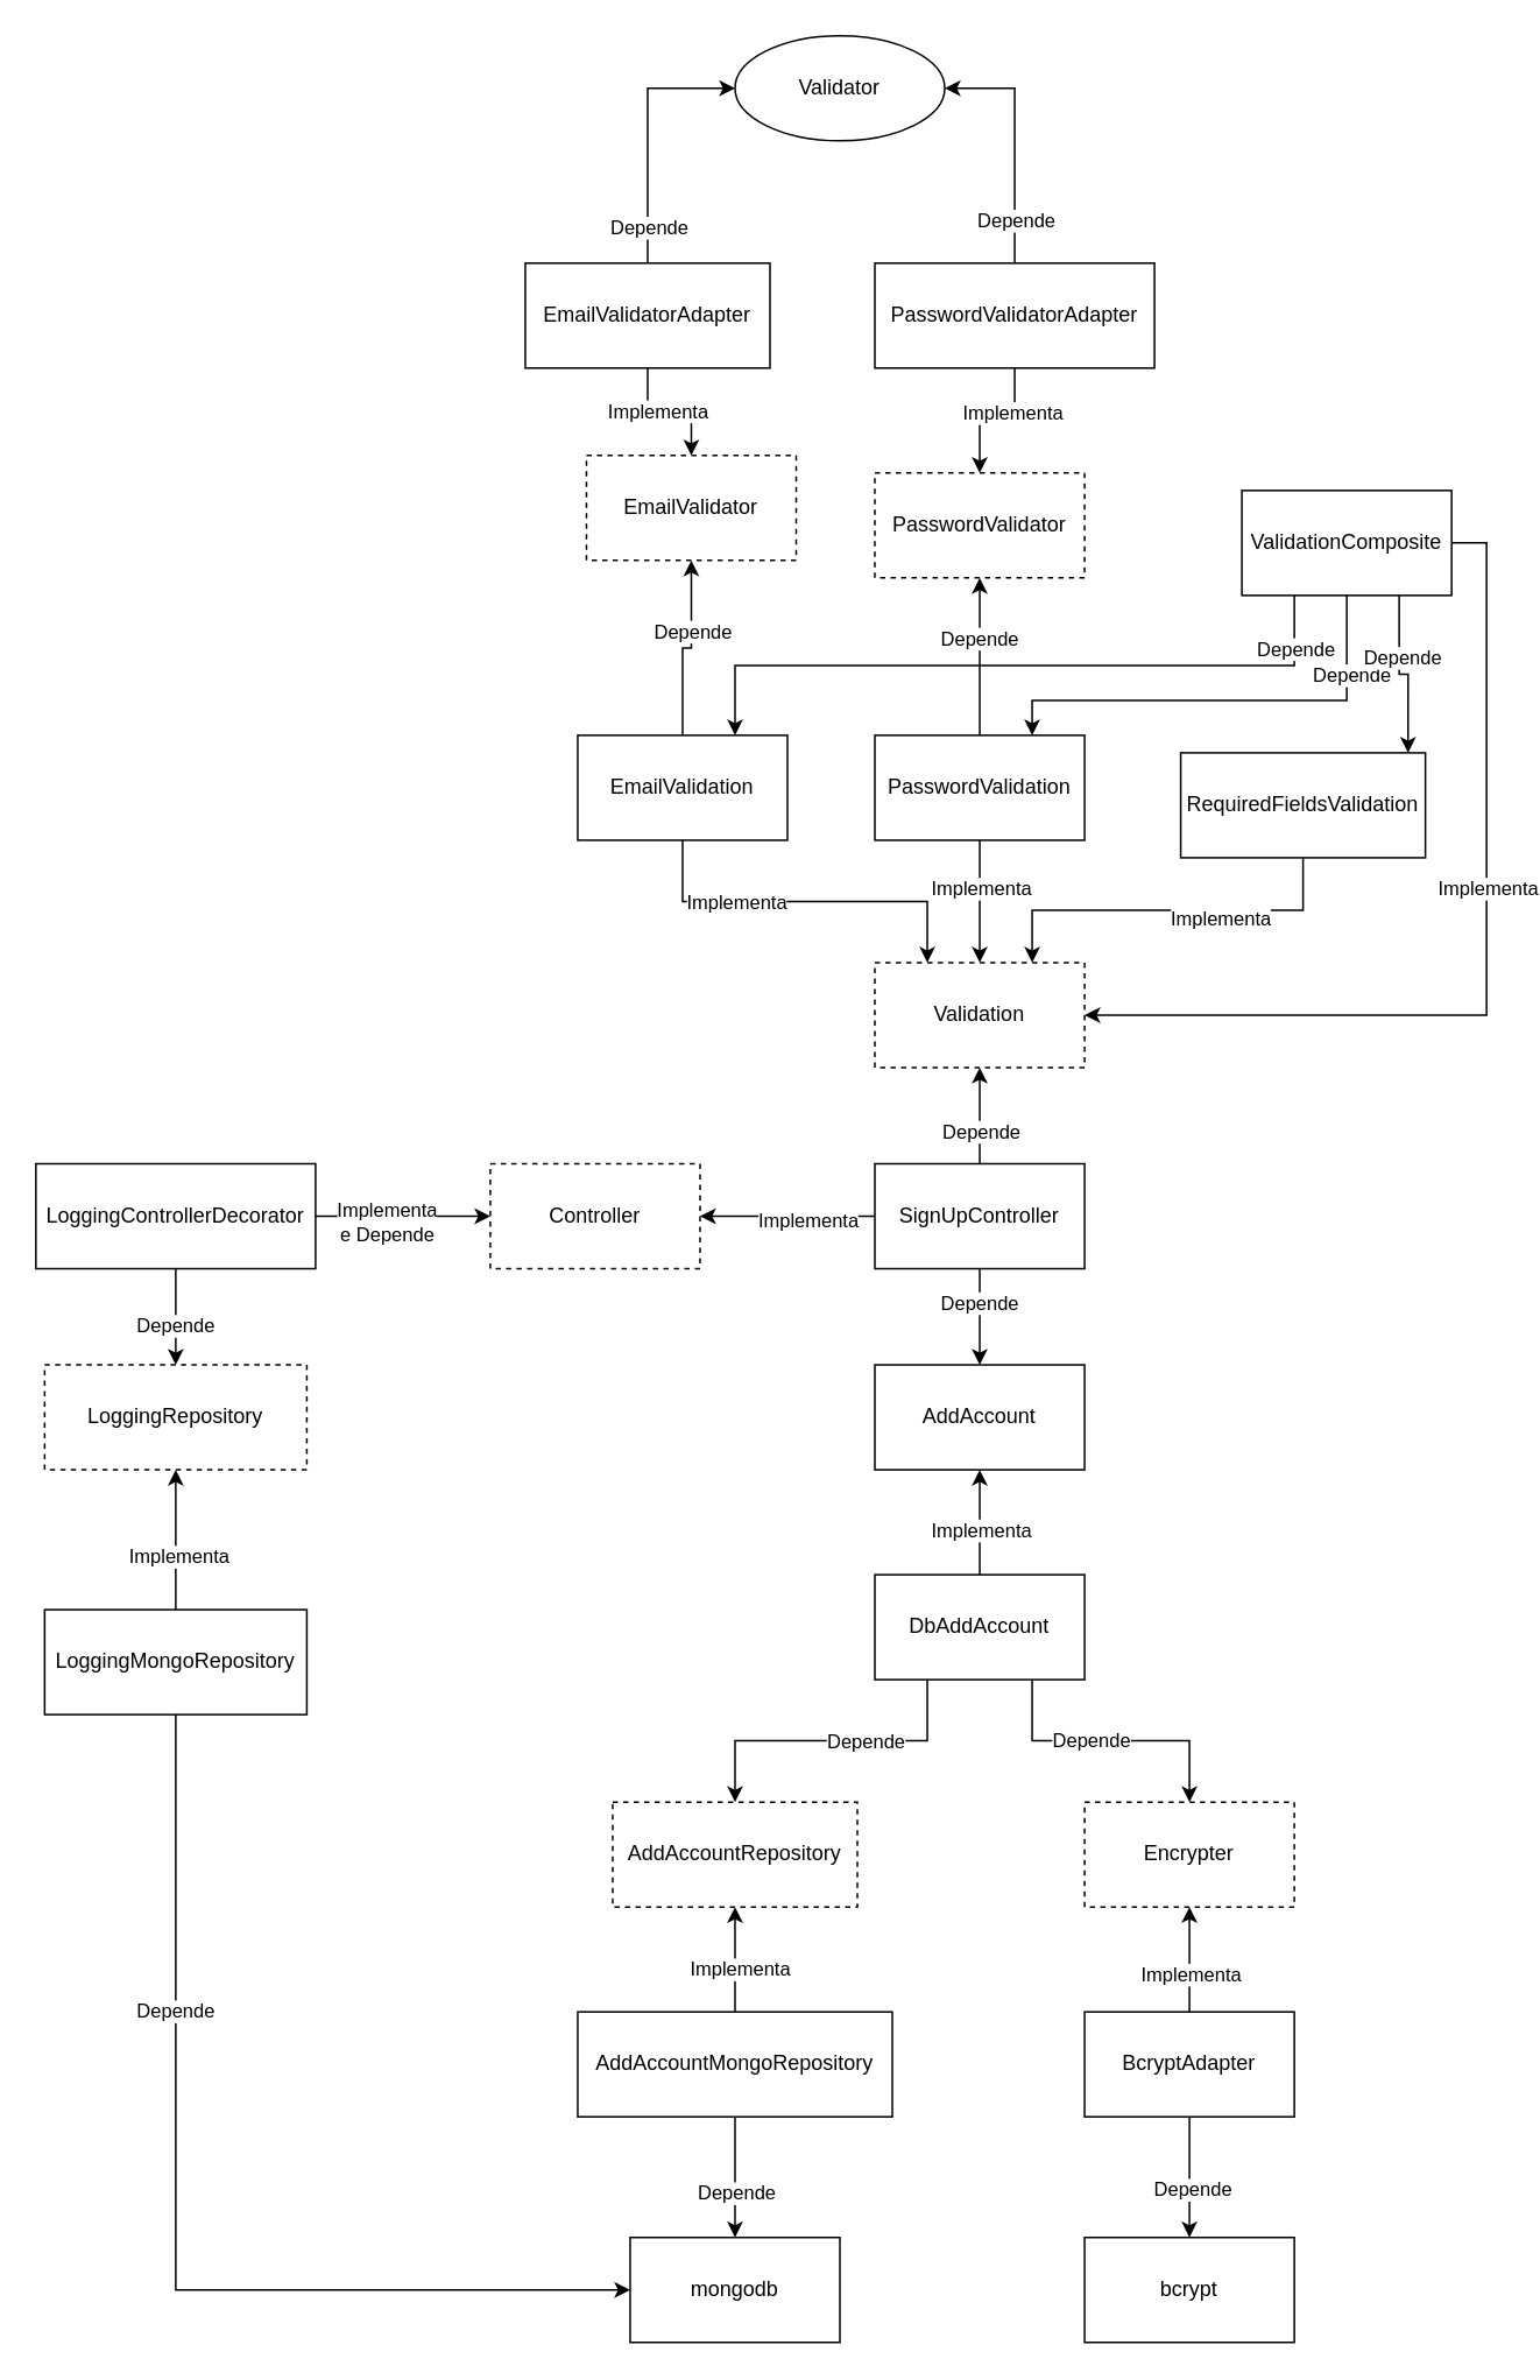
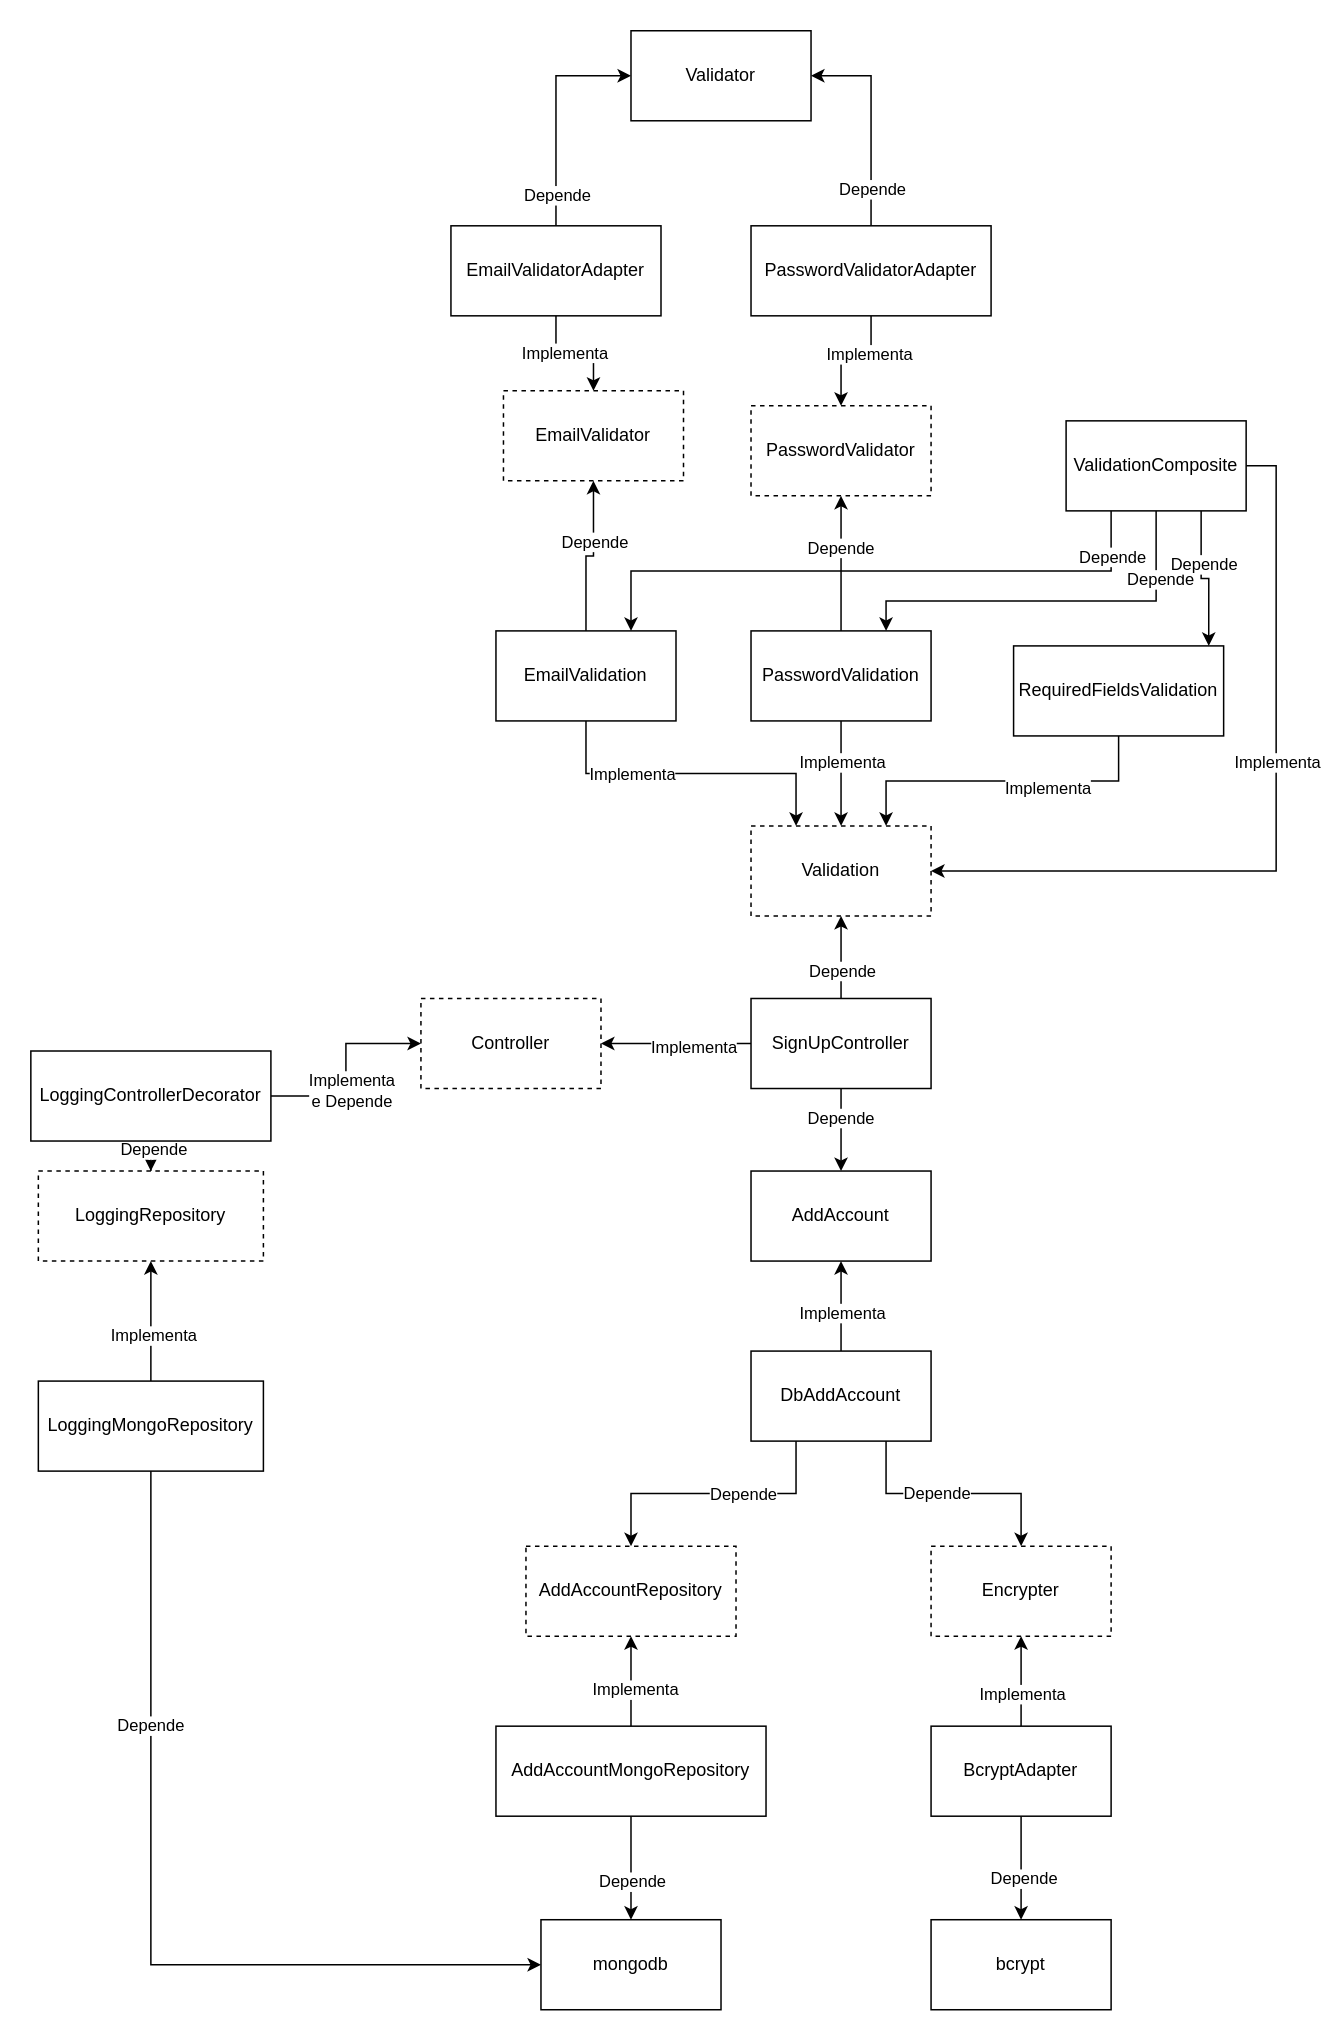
- <mxCell id="45" value="Validator" style="ellipse;whiteSpace=wrap;html=1;" vertex="1" parent="1"><mxGeometry x="420" y="20" width="120" height="60" as="geometry" /></mxCell>
+ <mxCell id="45" value="Validator" style="rounded=0;whiteSpace=wrap;html=1;" vertex="1" parent="1"><mxGeometry x="420" y="20" width="120" height="60" as="geometry" /></mxCell>
- <mxCell id="72" value="LoggingControllerDecorator" style="rounded=0;whiteSpace=wrap;html=1;" vertex="1" parent="1"><mxGeometry x="20" y="665" width="160" height="60" as="geometry" /></mxCell>
+ <mxCell id="72" value="LoggingControllerDecorator" style="rounded=0;whiteSpace=wrap;html=1;" vertex="1" parent="1"><mxGeometry x="20" y="700" width="160" height="60" as="geometry" /></mxCell>
